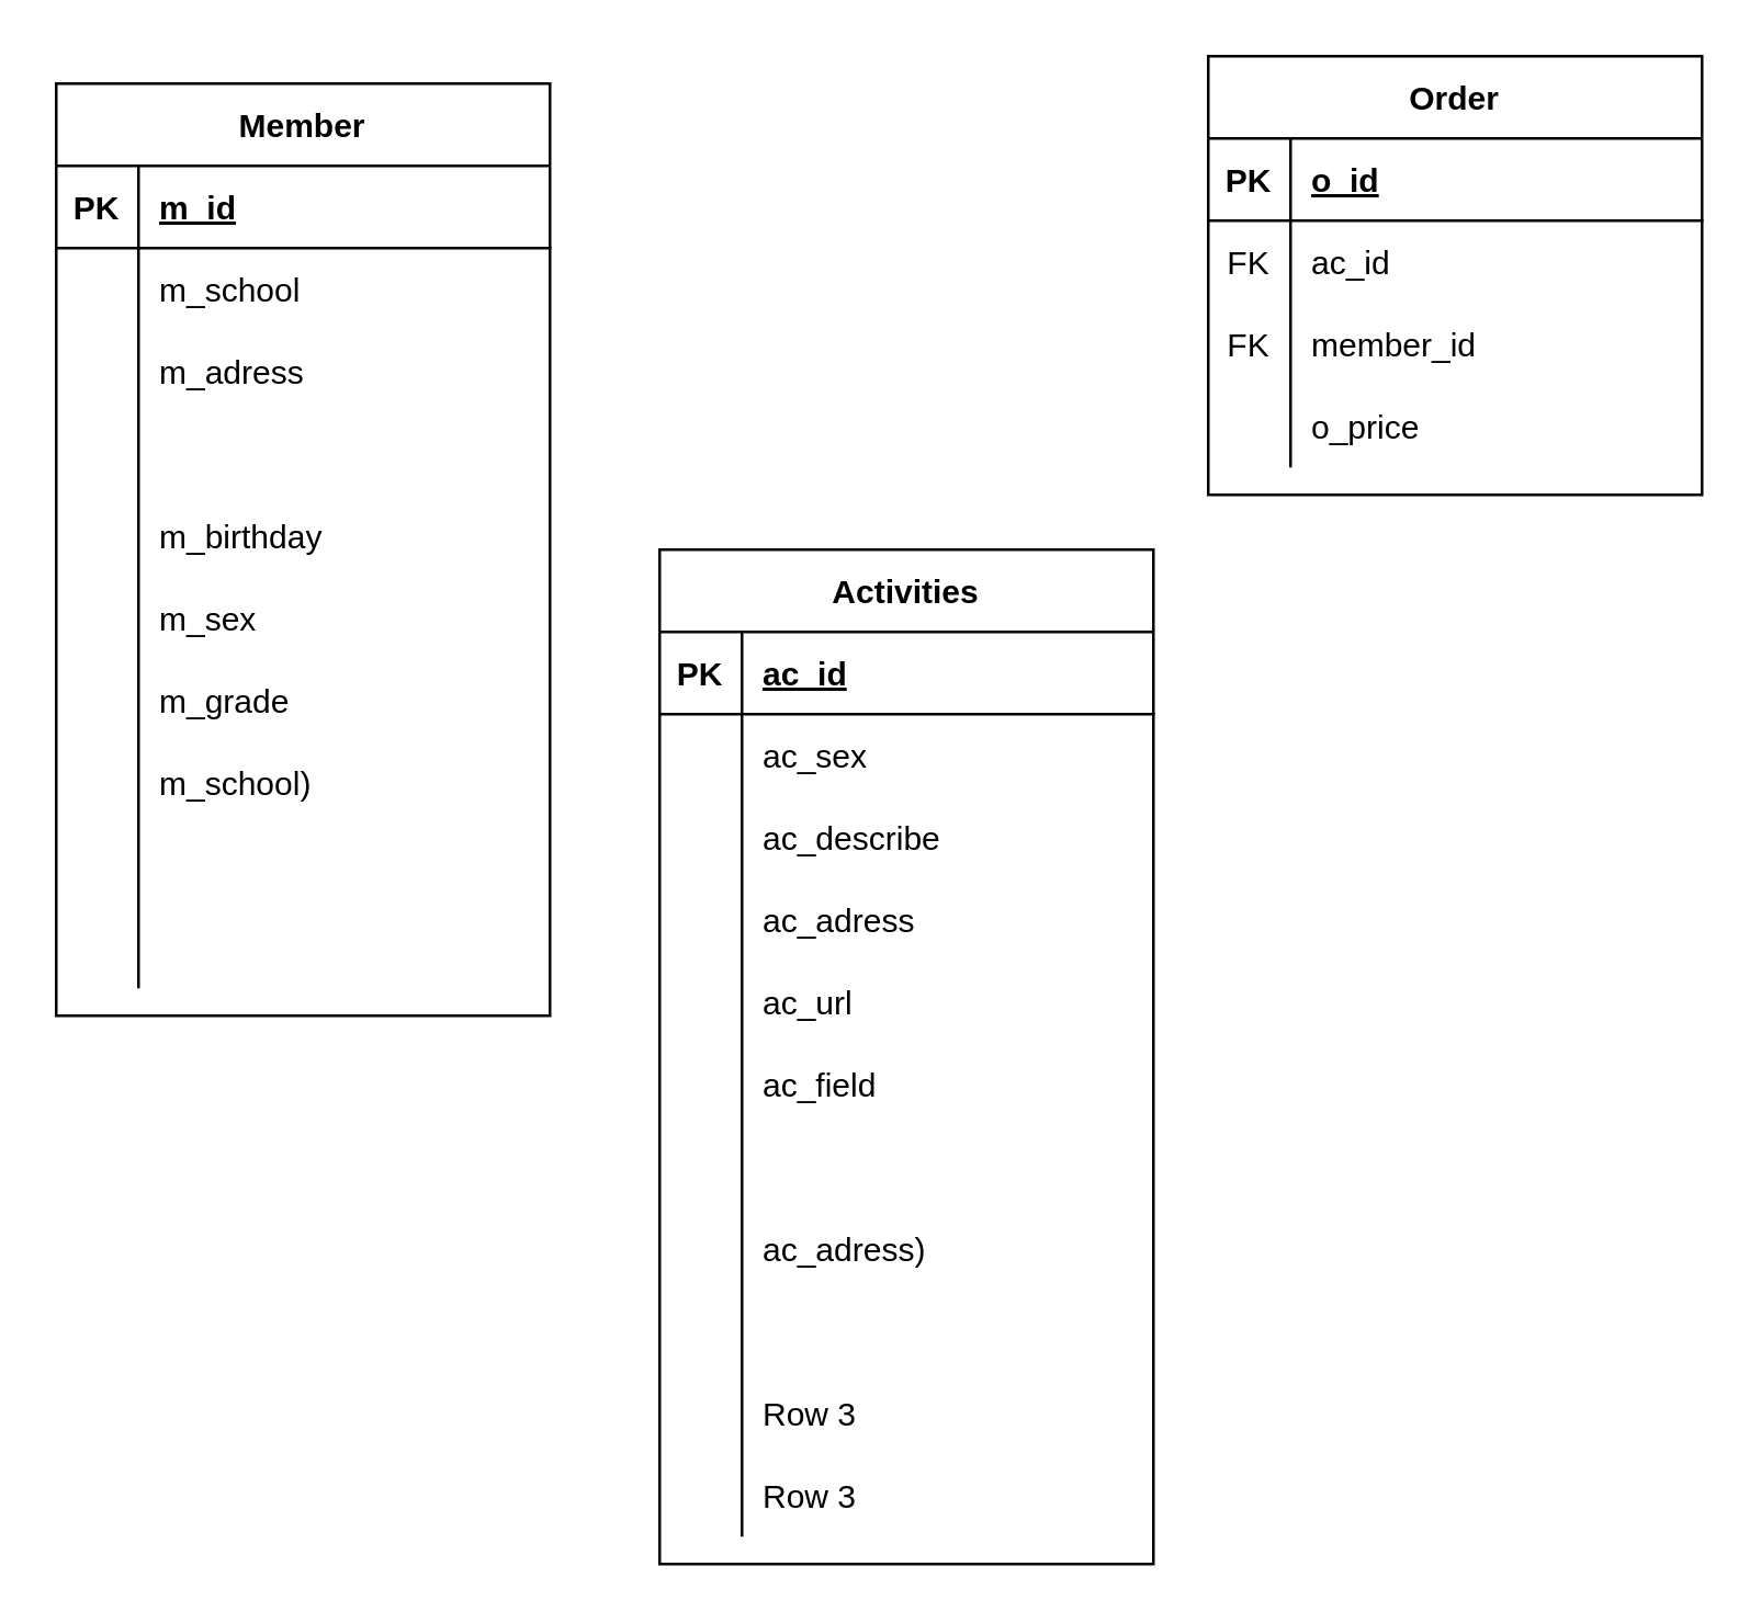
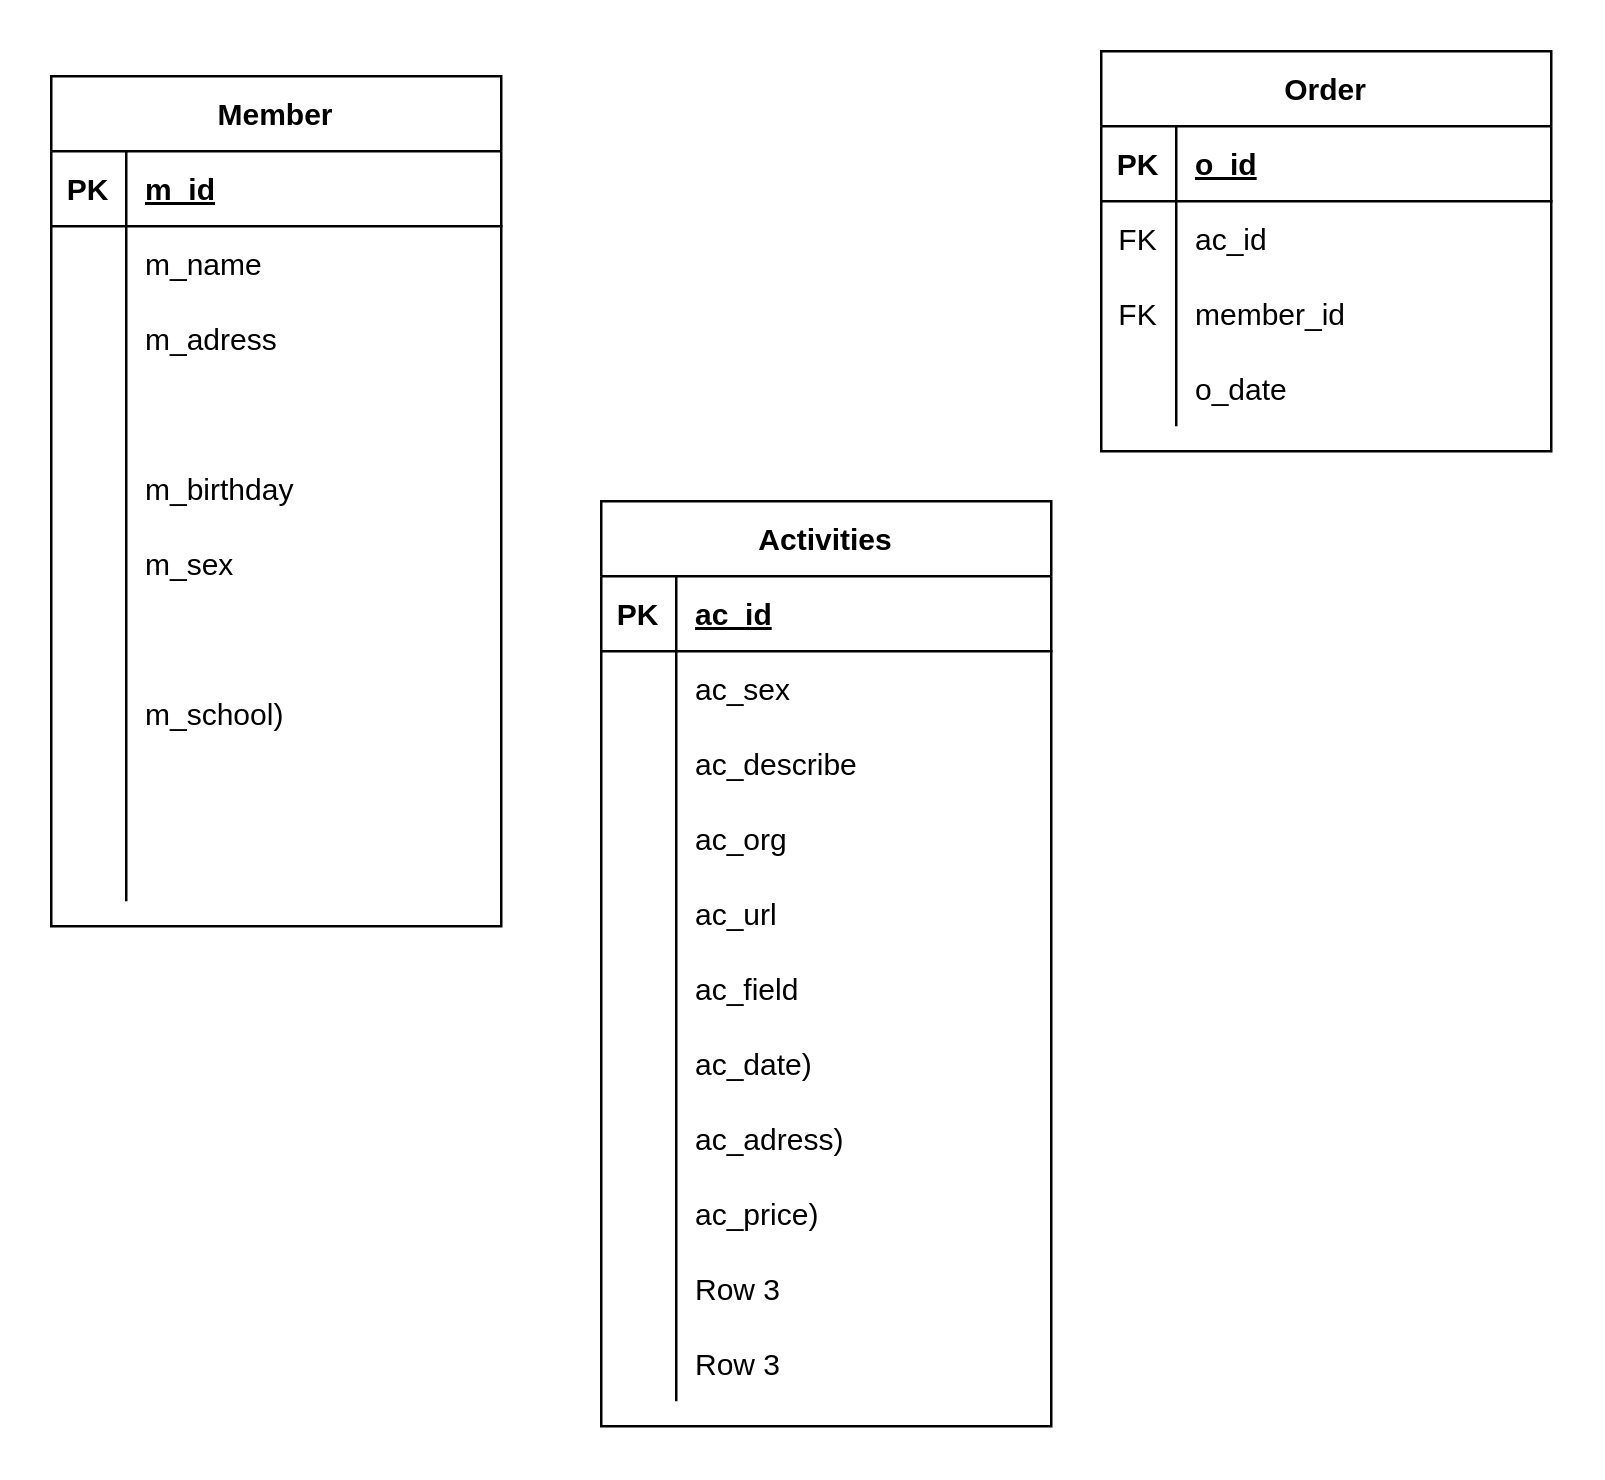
- <mxCell id="8" value="m_school" style="shape=partialRectangle;connectable=0;fillColor=none;top=0;left=0;bottom=0;right=0;align=left;spacingLeft=6;overflow=hidden;" vertex="1" parent="6"><mxGeometry x="30" width="150" height="30" as="geometry" /></mxCell>
+ <mxCell id="8" value="m_name" style="shape=partialRectangle;connectable=0;fillColor=none;top=0;left=0;bottom=0;right=0;align=left;spacingLeft=6;overflow=hidden;" vertex="1" parent="6"><mxGeometry x="30" width="150" height="30" as="geometry" /></mxCell>
- <mxCell id="78" value="o_price" style="shape=partialRectangle;connectable=0;fillColor=none;top=0;left=0;bottom=0;right=0;align=left;spacingLeft=6;overflow=hidden;" vertex="1" parent="76"><mxGeometry x="30" width="150" height="30" as="geometry" /></mxCell>
+ <mxCell id="78" value="o_date" style="shape=partialRectangle;connectable=0;fillColor=none;top=0;left=0;bottom=0;right=0;align=left;spacingLeft=6;overflow=hidden;" vertex="1" parent="76"><mxGeometry x="30" width="150" height="30" as="geometry" /></mxCell>
- <mxCell id="22" value="m_grade" style="shape=partialRectangle;connectable=0;fillColor=none;top=0;left=0;bottom=0;right=0;align=left;spacingLeft=6;overflow=hidden;" vertex="1" parent="20"><mxGeometry x="30" width="150" height="30" as="geometry" /></mxCell>
- <mxCell id="44" value="ac_adress" style="shape=partialRectangle;connectable=0;fillColor=none;top=0;left=0;bottom=0;right=0;align=left;spacingLeft=6;overflow=hidden;" vertex="1" parent="42"><mxGeometry x="30" width="150" height="30" as="geometry" /></mxCell>
+ <mxCell id="44" value="ac_org" style="shape=partialRectangle;connectable=0;fillColor=none;top=0;left=0;bottom=0;right=0;align=left;spacingLeft=6;overflow=hidden;" vertex="1" parent="42"><mxGeometry x="30" width="150" height="30" as="geometry" /></mxCell>
+ <mxCell id="53" value="ac_date)" style="shape=partialRectangle;connectable=0;fillColor=none;top=0;left=0;bottom=0;right=0;align=left;spacingLeft=6;overflow=hidden;" vertex="1" parent="51"><mxGeometry x="30" width="150" height="30" as="geometry" /></mxCell>
+ <mxCell id="59" value="ac_price)" style="shape=partialRectangle;connectable=0;fillColor=none;top=0;left=0;bottom=0;right=0;align=left;spacingLeft=6;overflow=hidden;" vertex="1" parent="57"><mxGeometry x="30" width="150" height="30" as="geometry" /></mxCell>
